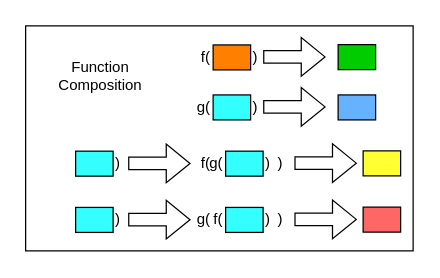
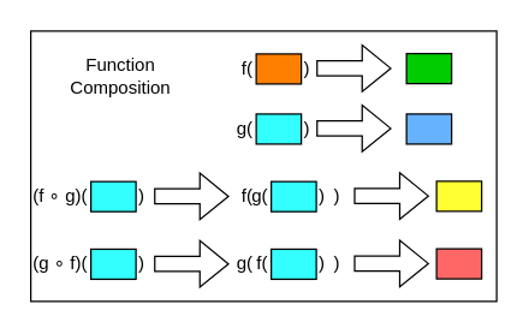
- <mxCell id="35" value="Function Composition" style="text;html=1;strokeColor=none;fillColor=none;align=center;verticalAlign=middle;whiteSpace=wrap;rounded=0;" vertex="1" parent="1"><mxGeometry x="50" y="45.24" width="60" height="30" as="geometry" /></mxCell>
+ <mxCell id="35" value="Function Composition" style="text;html=1;strokeColor=none;fillColor=none;align=center;verticalAlign=middle;whiteSpace=wrap;rounded=0;" vertex="1" parent="1"><mxGeometry x="50" y="35.24" width="60" height="30" as="geometry" /></mxCell>
+ <mxCell id="21" value="(f&amp;nbsp;&lt;span style=&quot;box-sizing: border-box; border-style: initial; border-color: initial; border-image: initial; text-align: center;&quot;&gt;∘ g)(&lt;/span&gt;" style="text;html=1;strokeColor=none;fillColor=none;align=right;verticalAlign=middle;whiteSpace=wrap;rounded=0;" vertex="1" parent="1"><mxGeometry x="20" y="115.24" width="40" height="30" as="geometry" /></mxCell>
+ <mxCell id="31" value="(g&amp;nbsp;&lt;span style=&quot;box-sizing: border-box; border-style: initial; border-color: initial; border-image: initial; text-align: center;&quot;&gt;∘ f)(&lt;/span&gt;" style="text;html=1;strokeColor=none;fillColor=none;align=right;verticalAlign=middle;whiteSpace=wrap;rounded=0;" vertex="1" parent="1"><mxGeometry x="20" y="160.24" width="40" height="30" as="geometry" /></mxCell>
